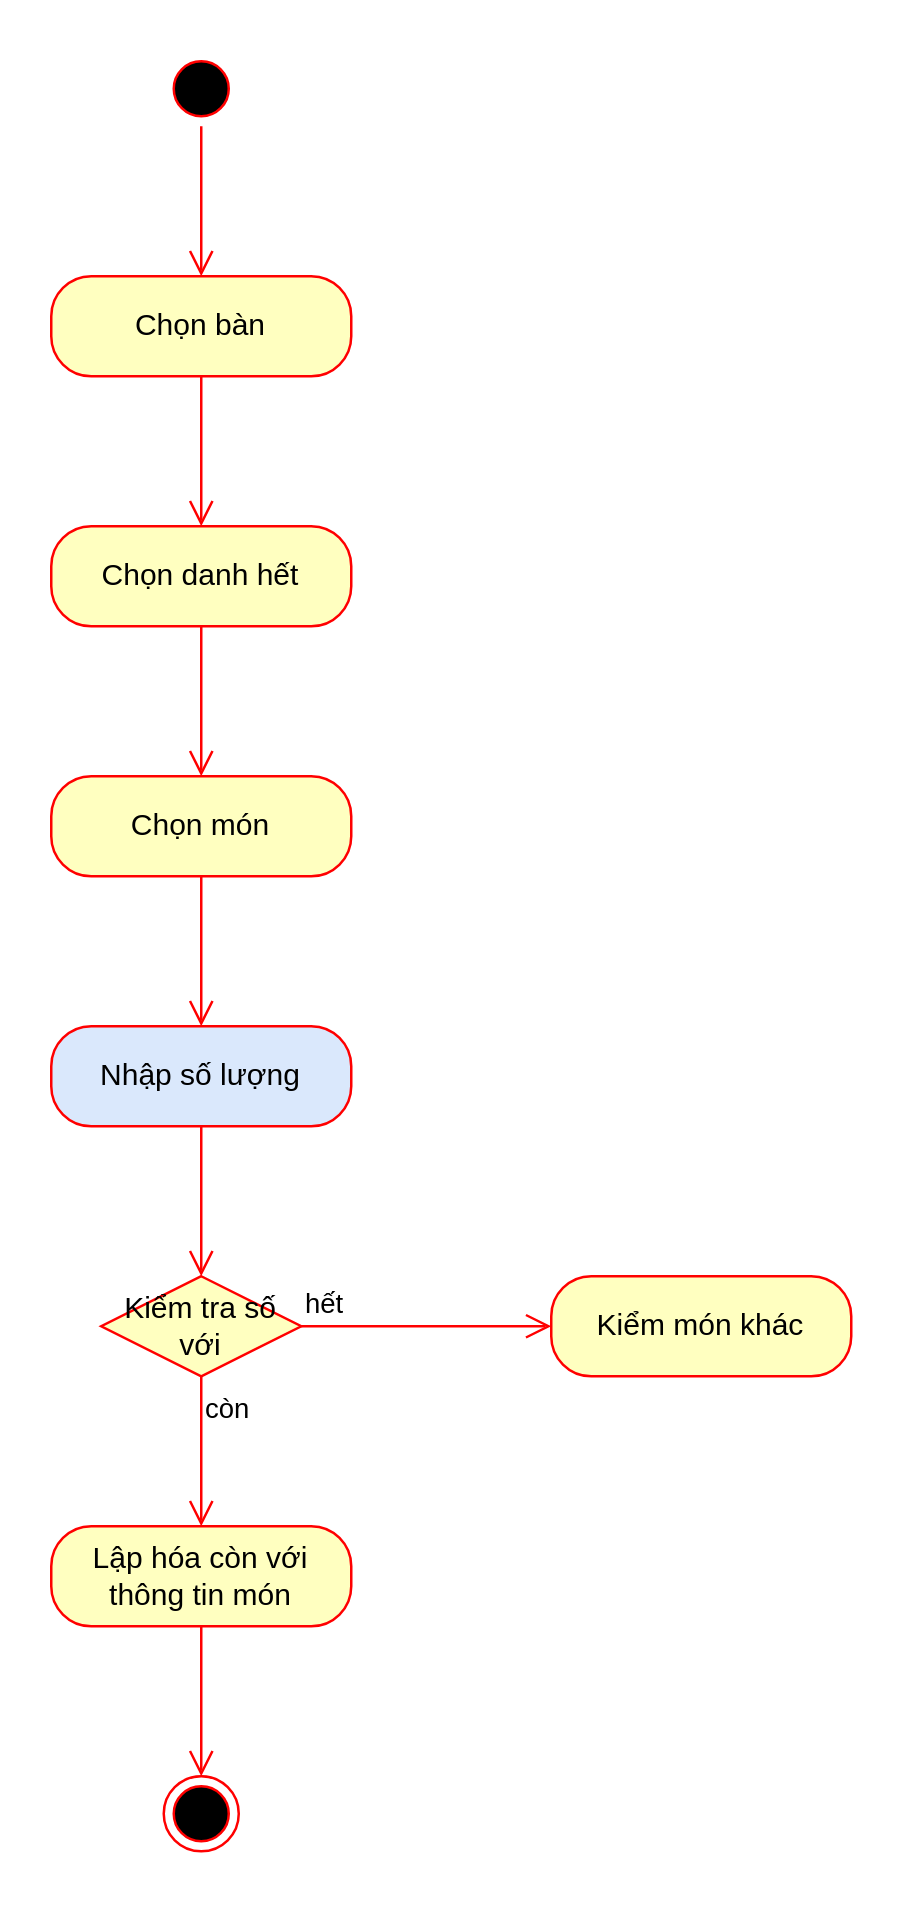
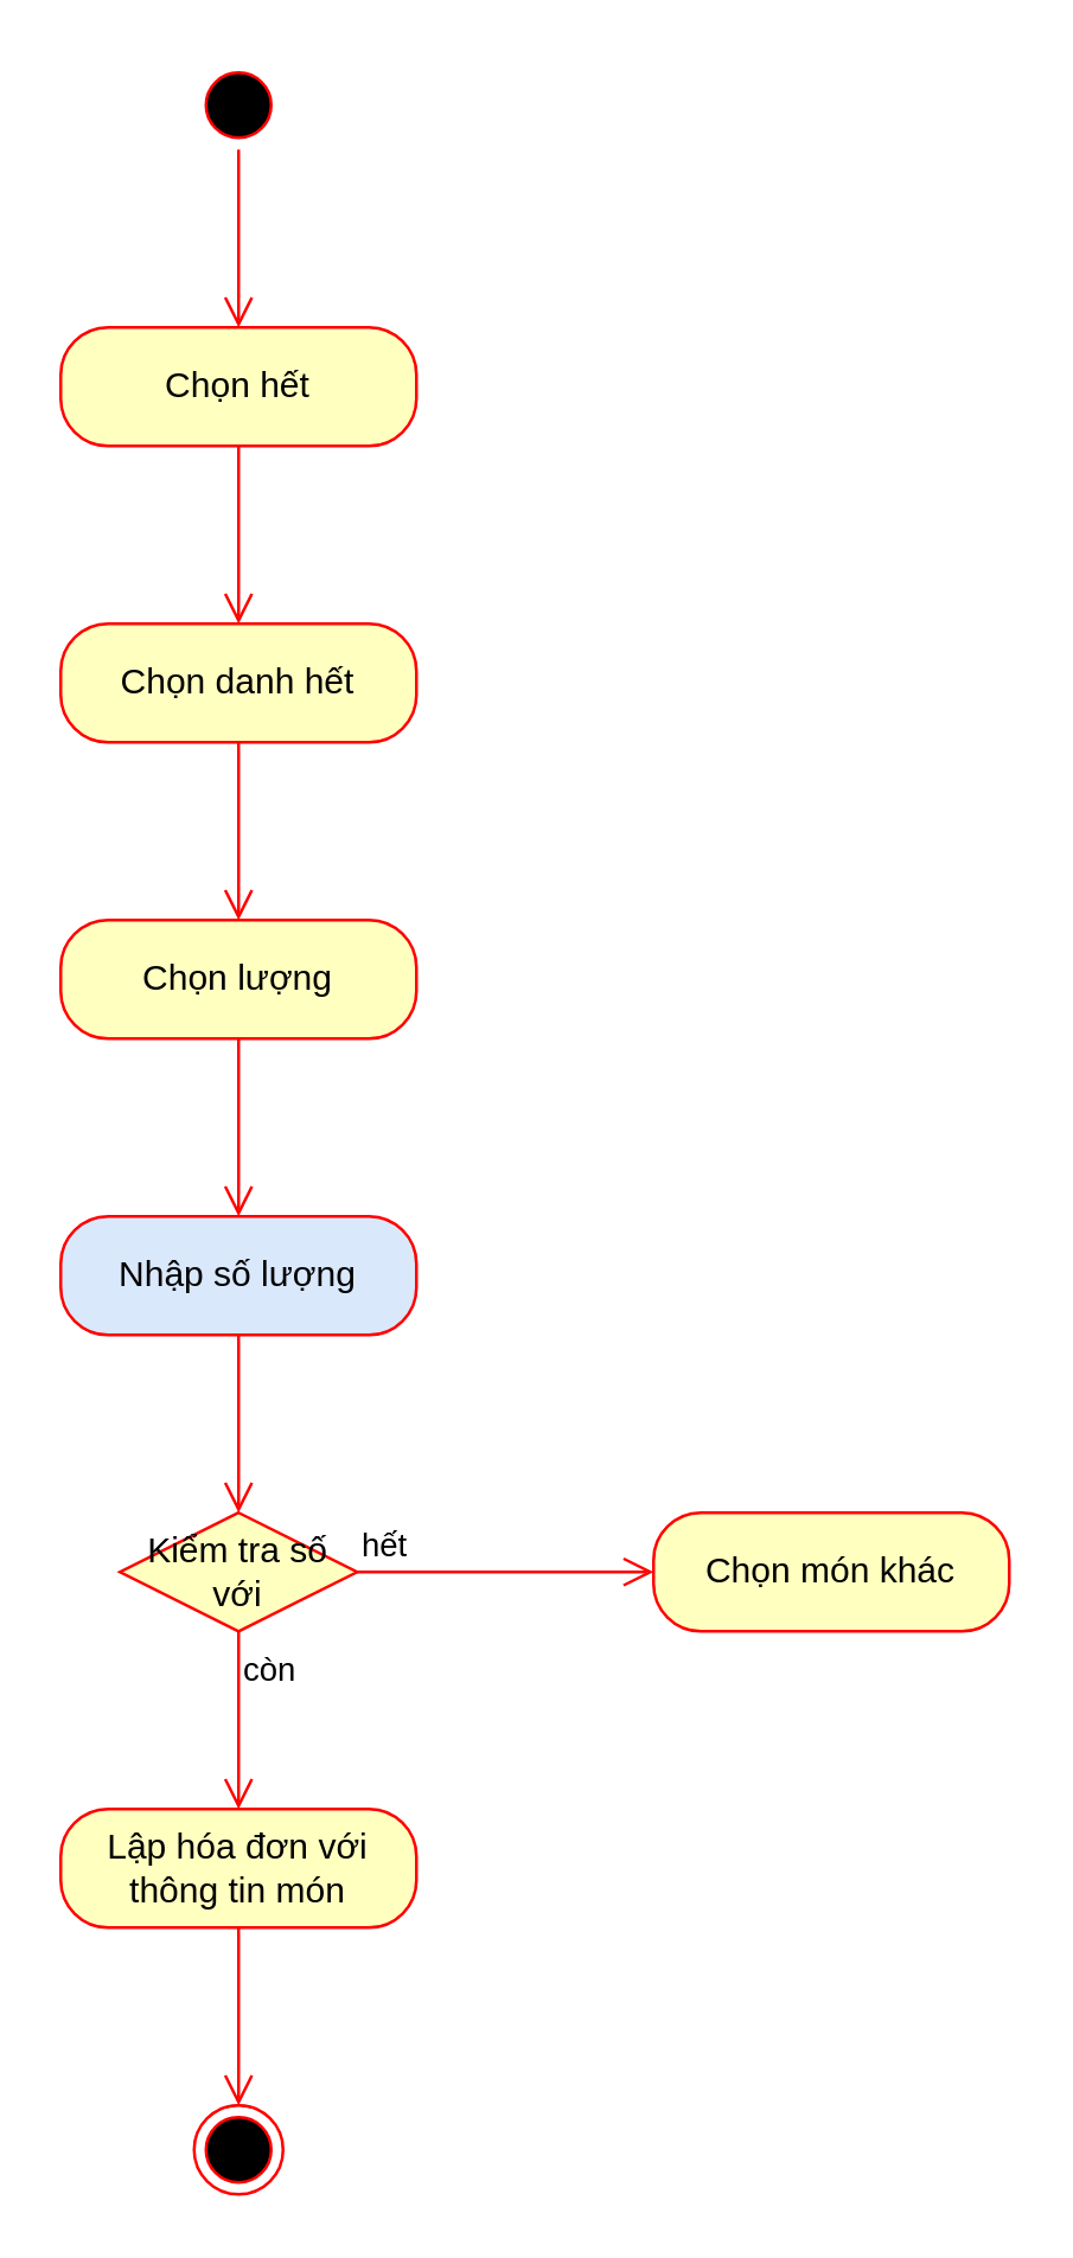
- <mxCell id="4" value="Chọn bàn" style="rounded=1;whiteSpace=wrap;html=1;arcSize=40;fontColor=#000000;fillColor=#ffffc0;strokeColor=#ff0000;" vertex="1" parent="1"><mxGeometry x="20" y="110" width="120" height="40" as="geometry" /></mxCell>
+ <mxCell id="4" value="Chọn hết" style="rounded=1;whiteSpace=wrap;html=1;arcSize=40;fontColor=#000000;fillColor=#ffffc0;strokeColor=#ff0000;" vertex="1" parent="1"><mxGeometry x="20" y="110" width="120" height="40" as="geometry" /></mxCell>
- <mxCell id="8" value="Chọn món" style="rounded=1;whiteSpace=wrap;html=1;arcSize=40;fontColor=#000000;fillColor=#ffffc0;strokeColor=#ff0000;" vertex="1" parent="1"><mxGeometry x="20" y="310" width="120" height="40" as="geometry" /></mxCell>
+ <mxCell id="8" value="Chọn lượng" style="rounded=1;whiteSpace=wrap;html=1;arcSize=40;fontColor=#000000;fillColor=#ffffc0;strokeColor=#ff0000;" vertex="1" parent="1"><mxGeometry x="20" y="310" width="120" height="40" as="geometry" /></mxCell>
- <mxCell id="13" value="Kiểm món khác" style="rounded=1;whiteSpace=wrap;html=1;arcSize=40;fontColor=#000000;fillColor=#ffffc0;strokeColor=#ff0000;" vertex="1" parent="1"><mxGeometry x="220" y="510" width="120" height="40" as="geometry" /></mxCell>
+ <mxCell id="13" value="Chọn món khác" style="rounded=1;whiteSpace=wrap;html=1;arcSize=40;fontColor=#000000;fillColor=#ffffc0;strokeColor=#ff0000;" vertex="1" parent="1"><mxGeometry x="220" y="510" width="120" height="40" as="geometry" /></mxCell>
- <mxCell id="14" value="Lập hóa còn với thông tin món" style="rounded=1;whiteSpace=wrap;html=1;arcSize=40;fontColor=#000000;fillColor=#ffffc0;strokeColor=#ff0000;" vertex="1" parent="1"><mxGeometry x="20" y="610" width="120" height="40" as="geometry" /></mxCell>
+ <mxCell id="14" value="Lập hóa đơn với thông tin món" style="rounded=1;whiteSpace=wrap;html=1;arcSize=40;fontColor=#000000;fillColor=#ffffc0;strokeColor=#ff0000;" vertex="1" parent="1"><mxGeometry x="20" y="610" width="120" height="40" as="geometry" /></mxCell>
